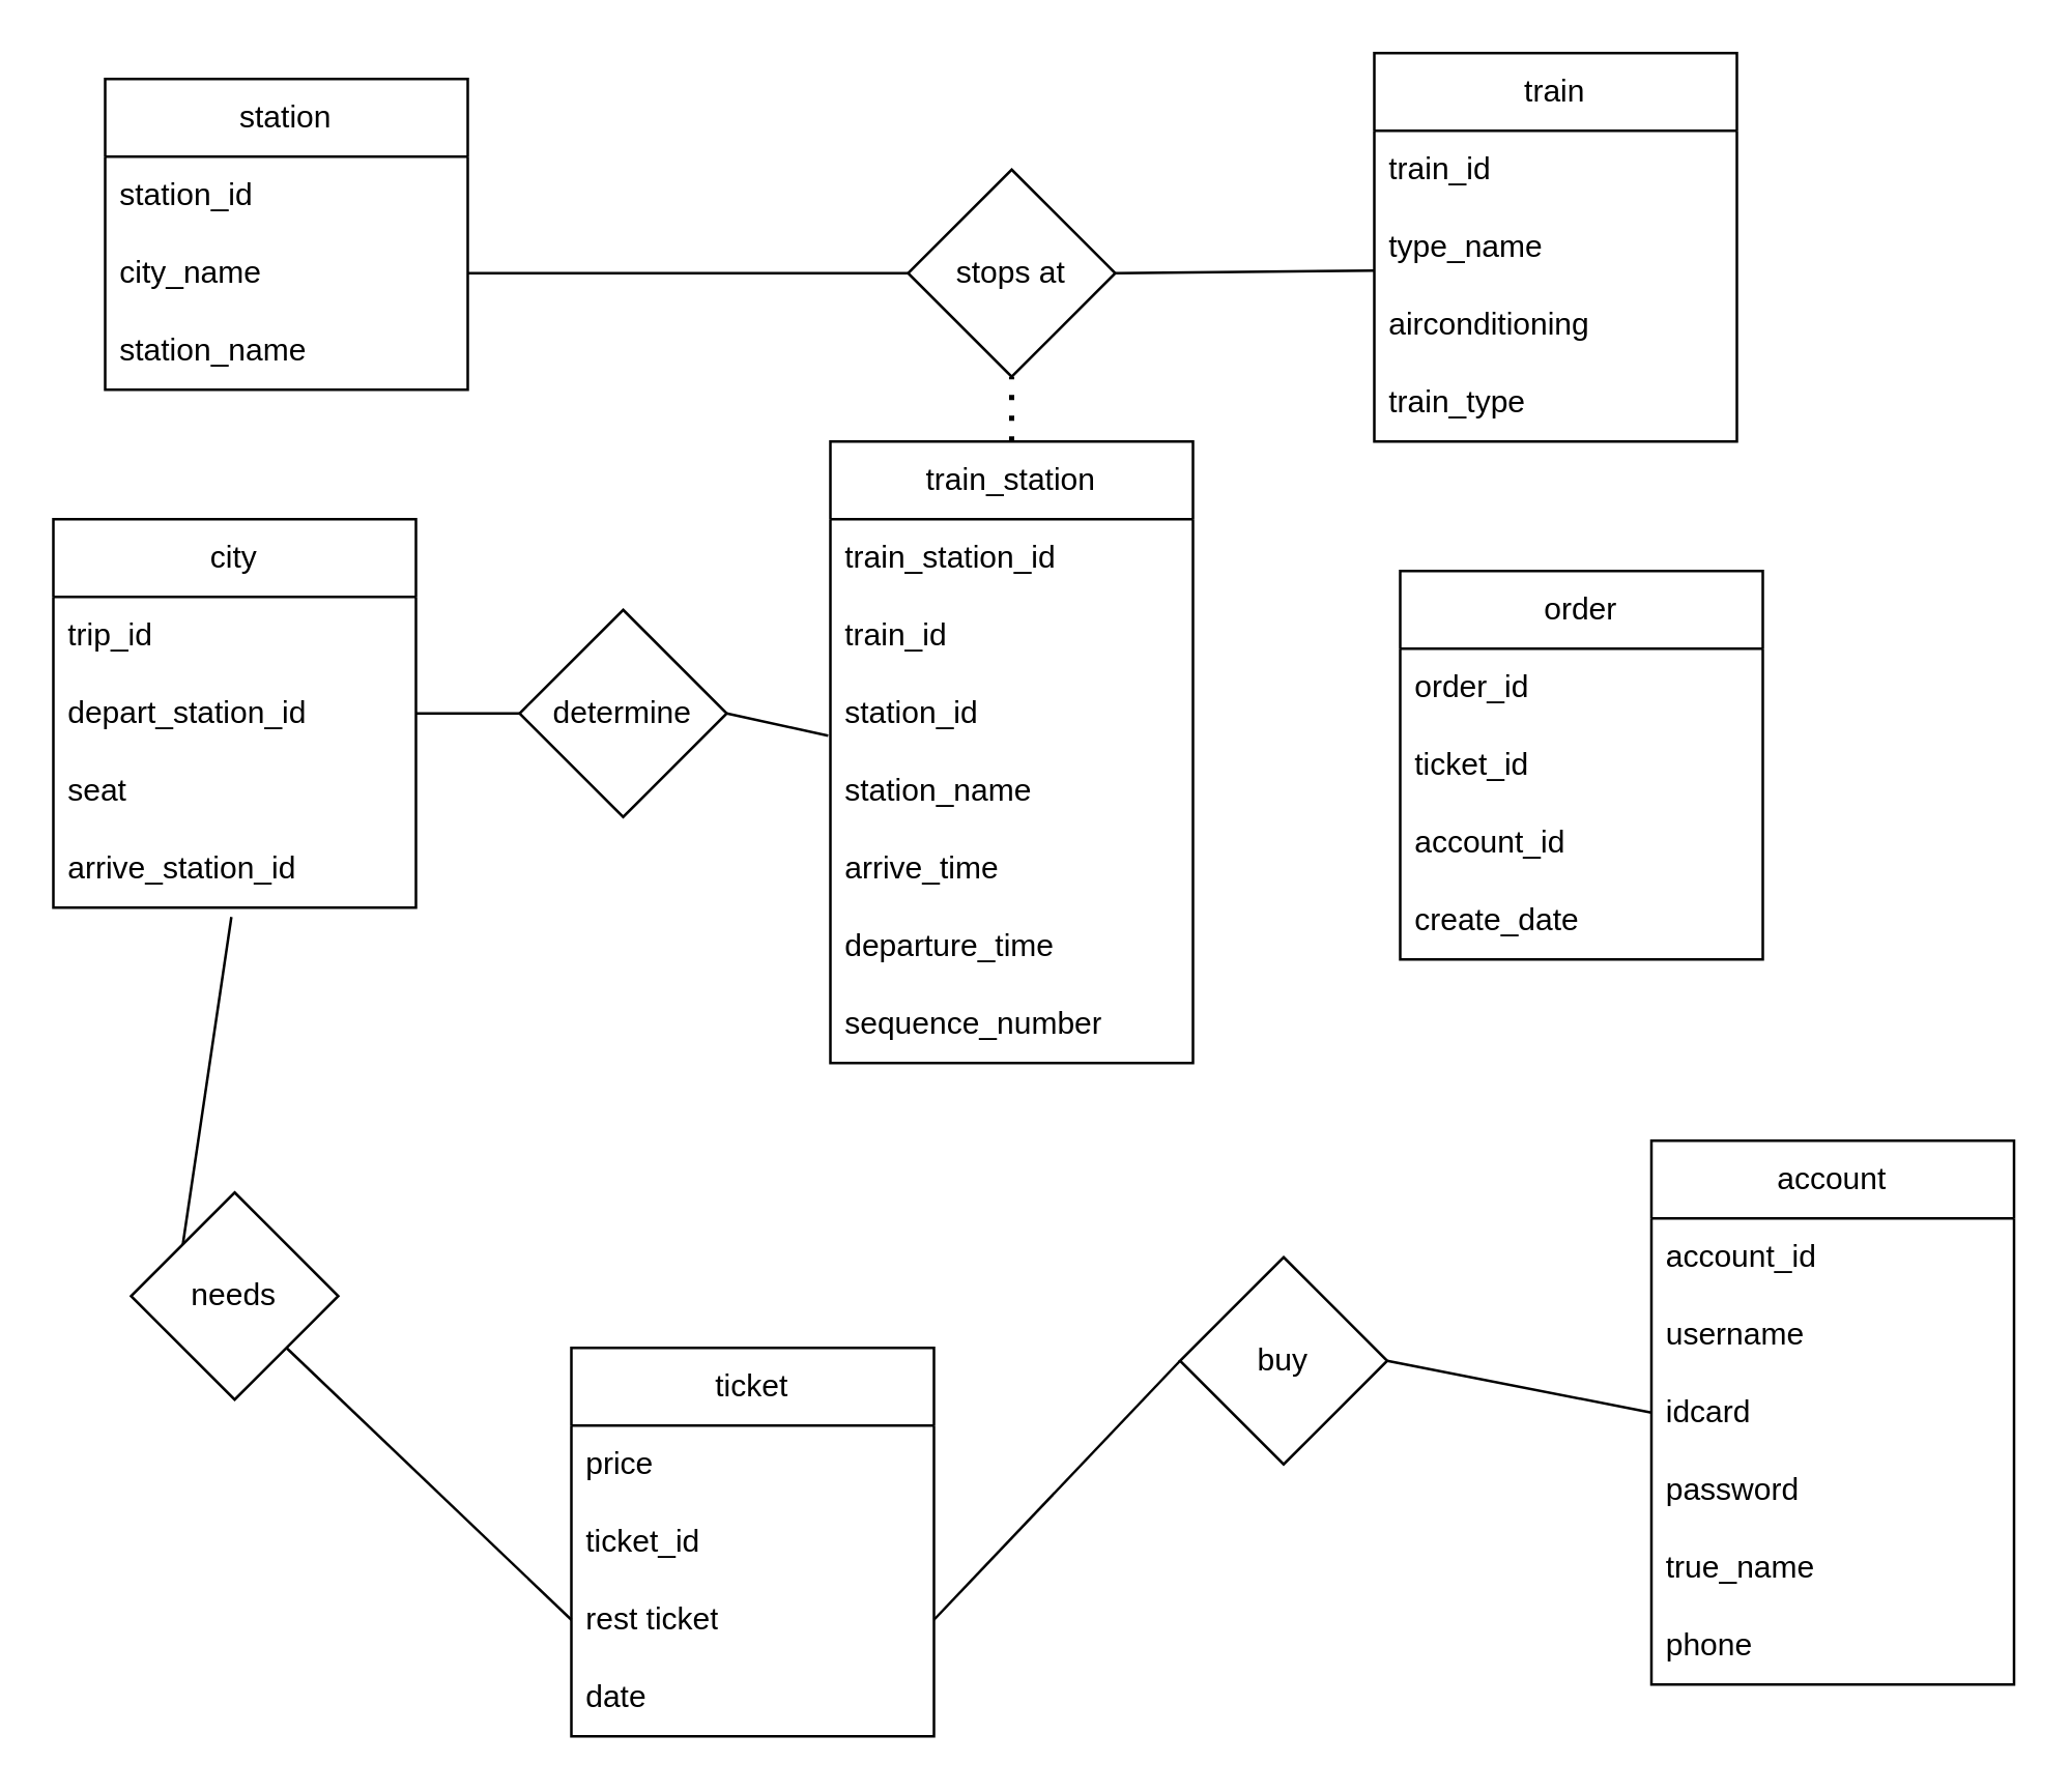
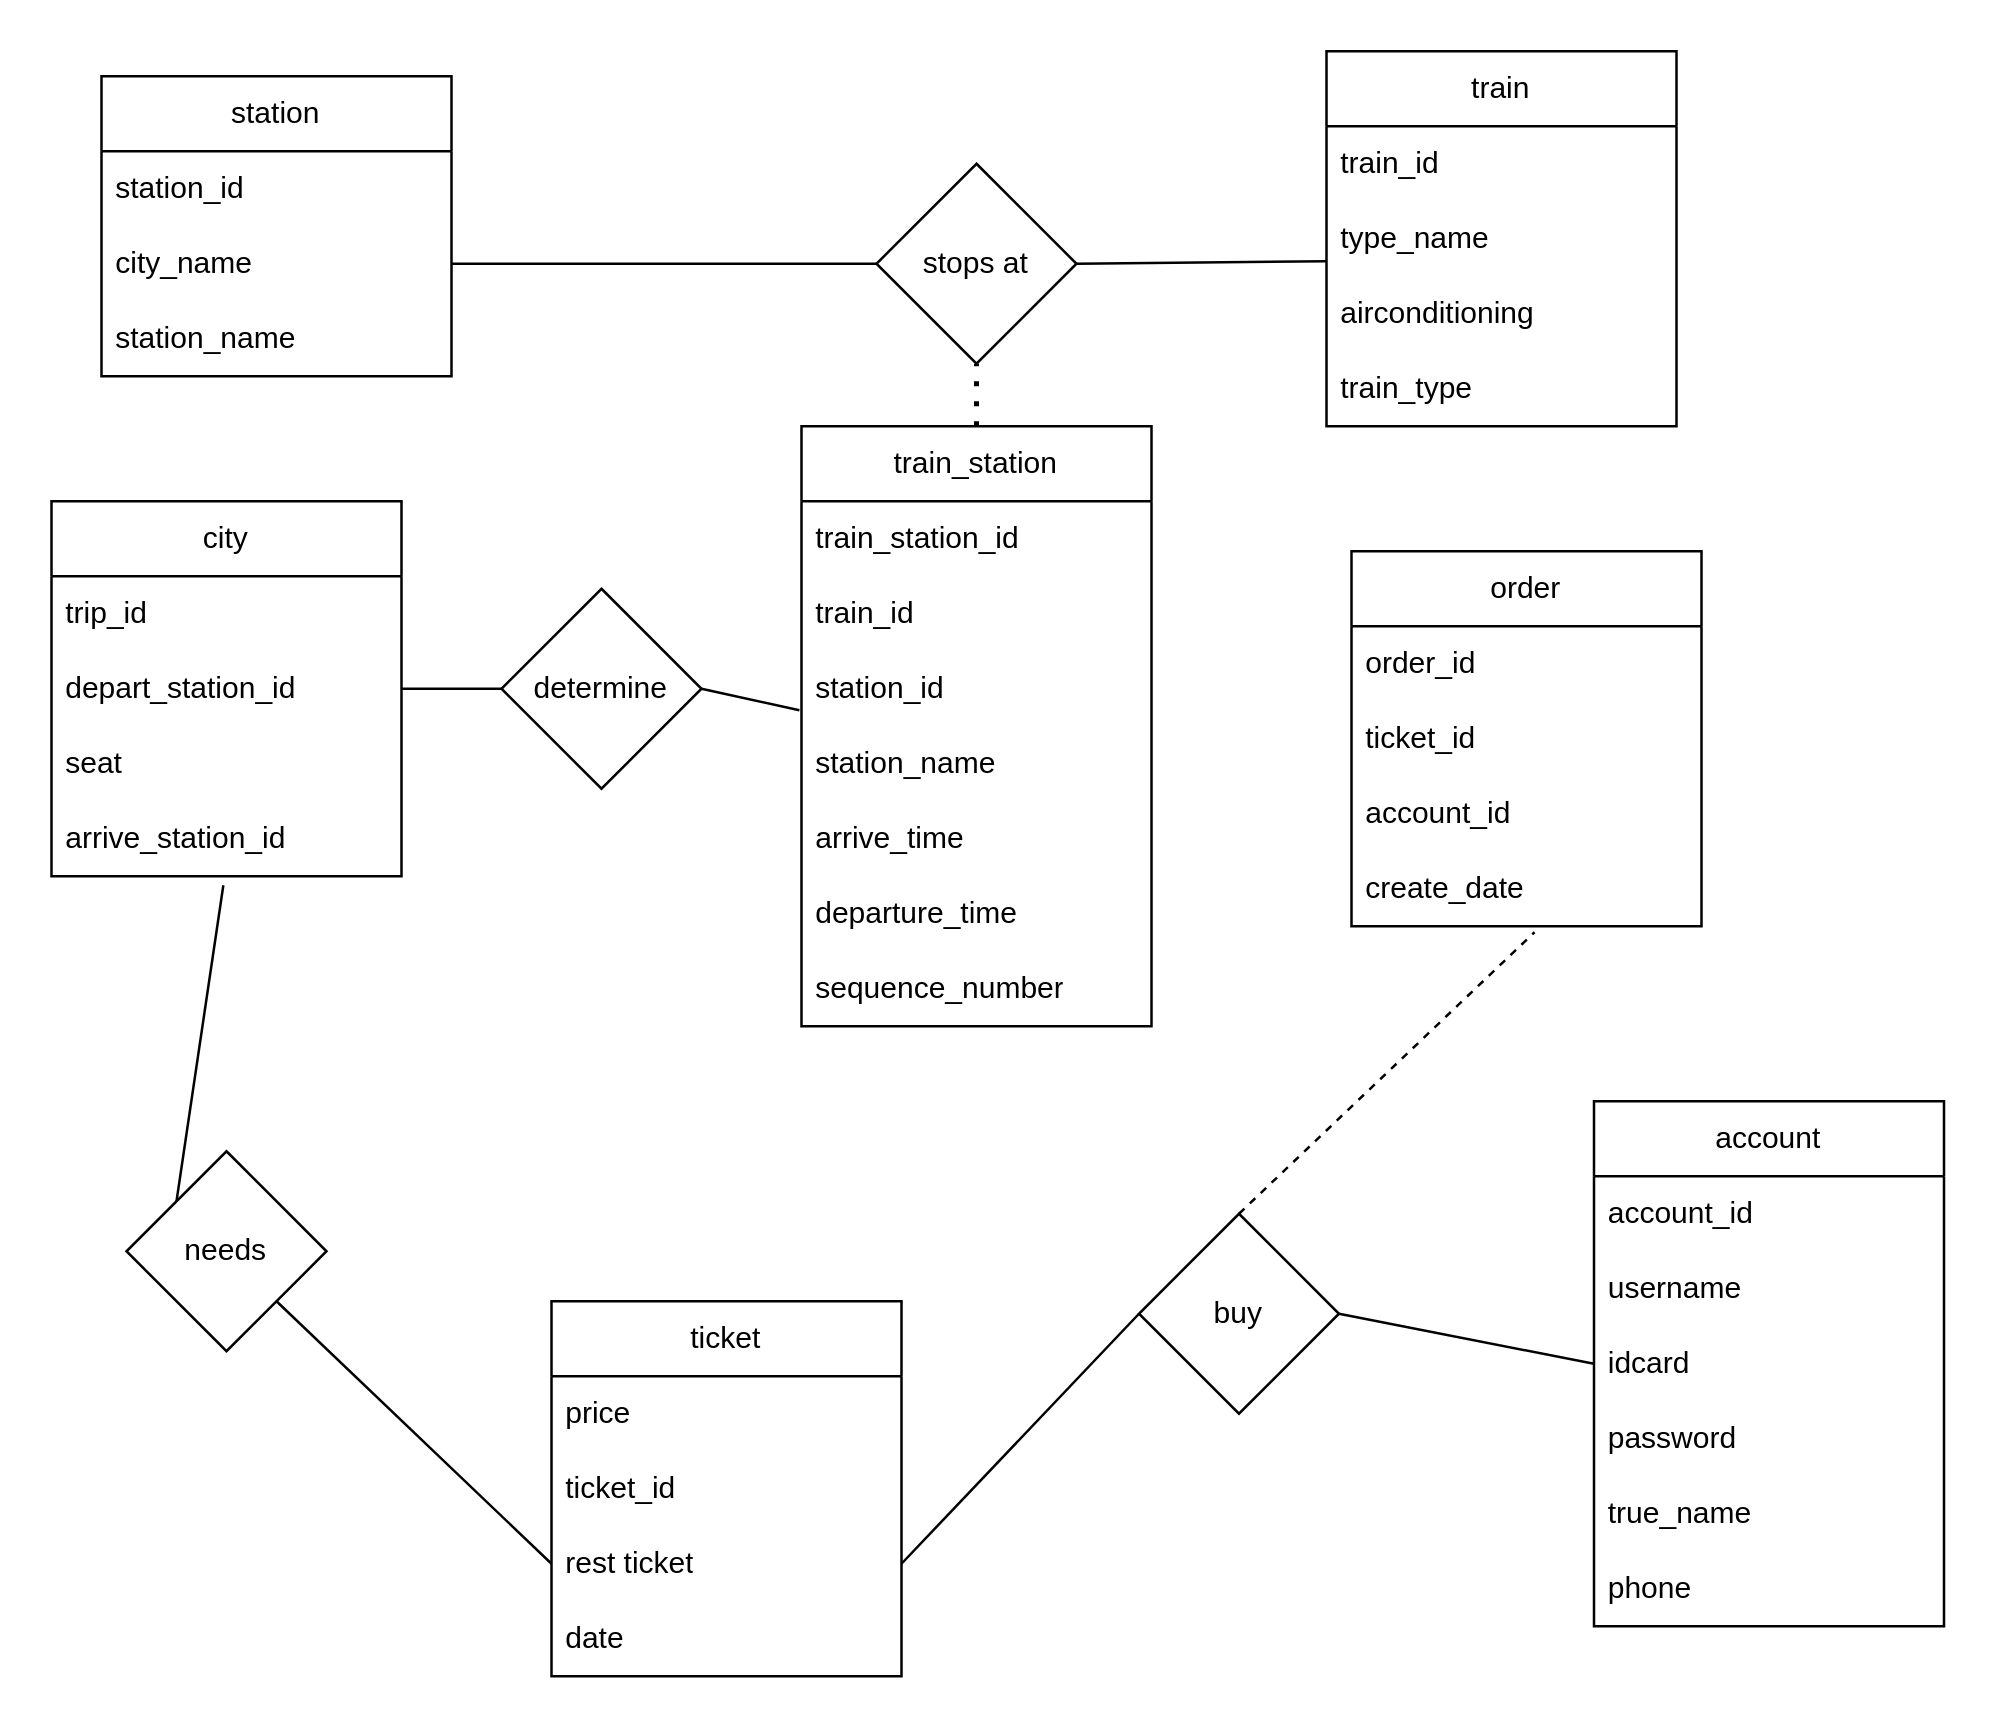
+ <mxCell id="51" value="" style="endArrow=none;dashed=1;html=1;rounded=0;entryX=0.523;entryY=1.08;entryDx=0;entryDy=0;entryPerimeter=0;exitX=0.5;exitY=0;exitDx=0;exitDy=0;" edge="1" parent="1" source="43" target="50"><mxGeometry width="50" height="50" relative="1" as="geometry"><mxPoint x="280" y="440" as="sourcePoint" /><mxPoint x="330" y="390" as="targetPoint" /></mxGeometry></mxCell>
